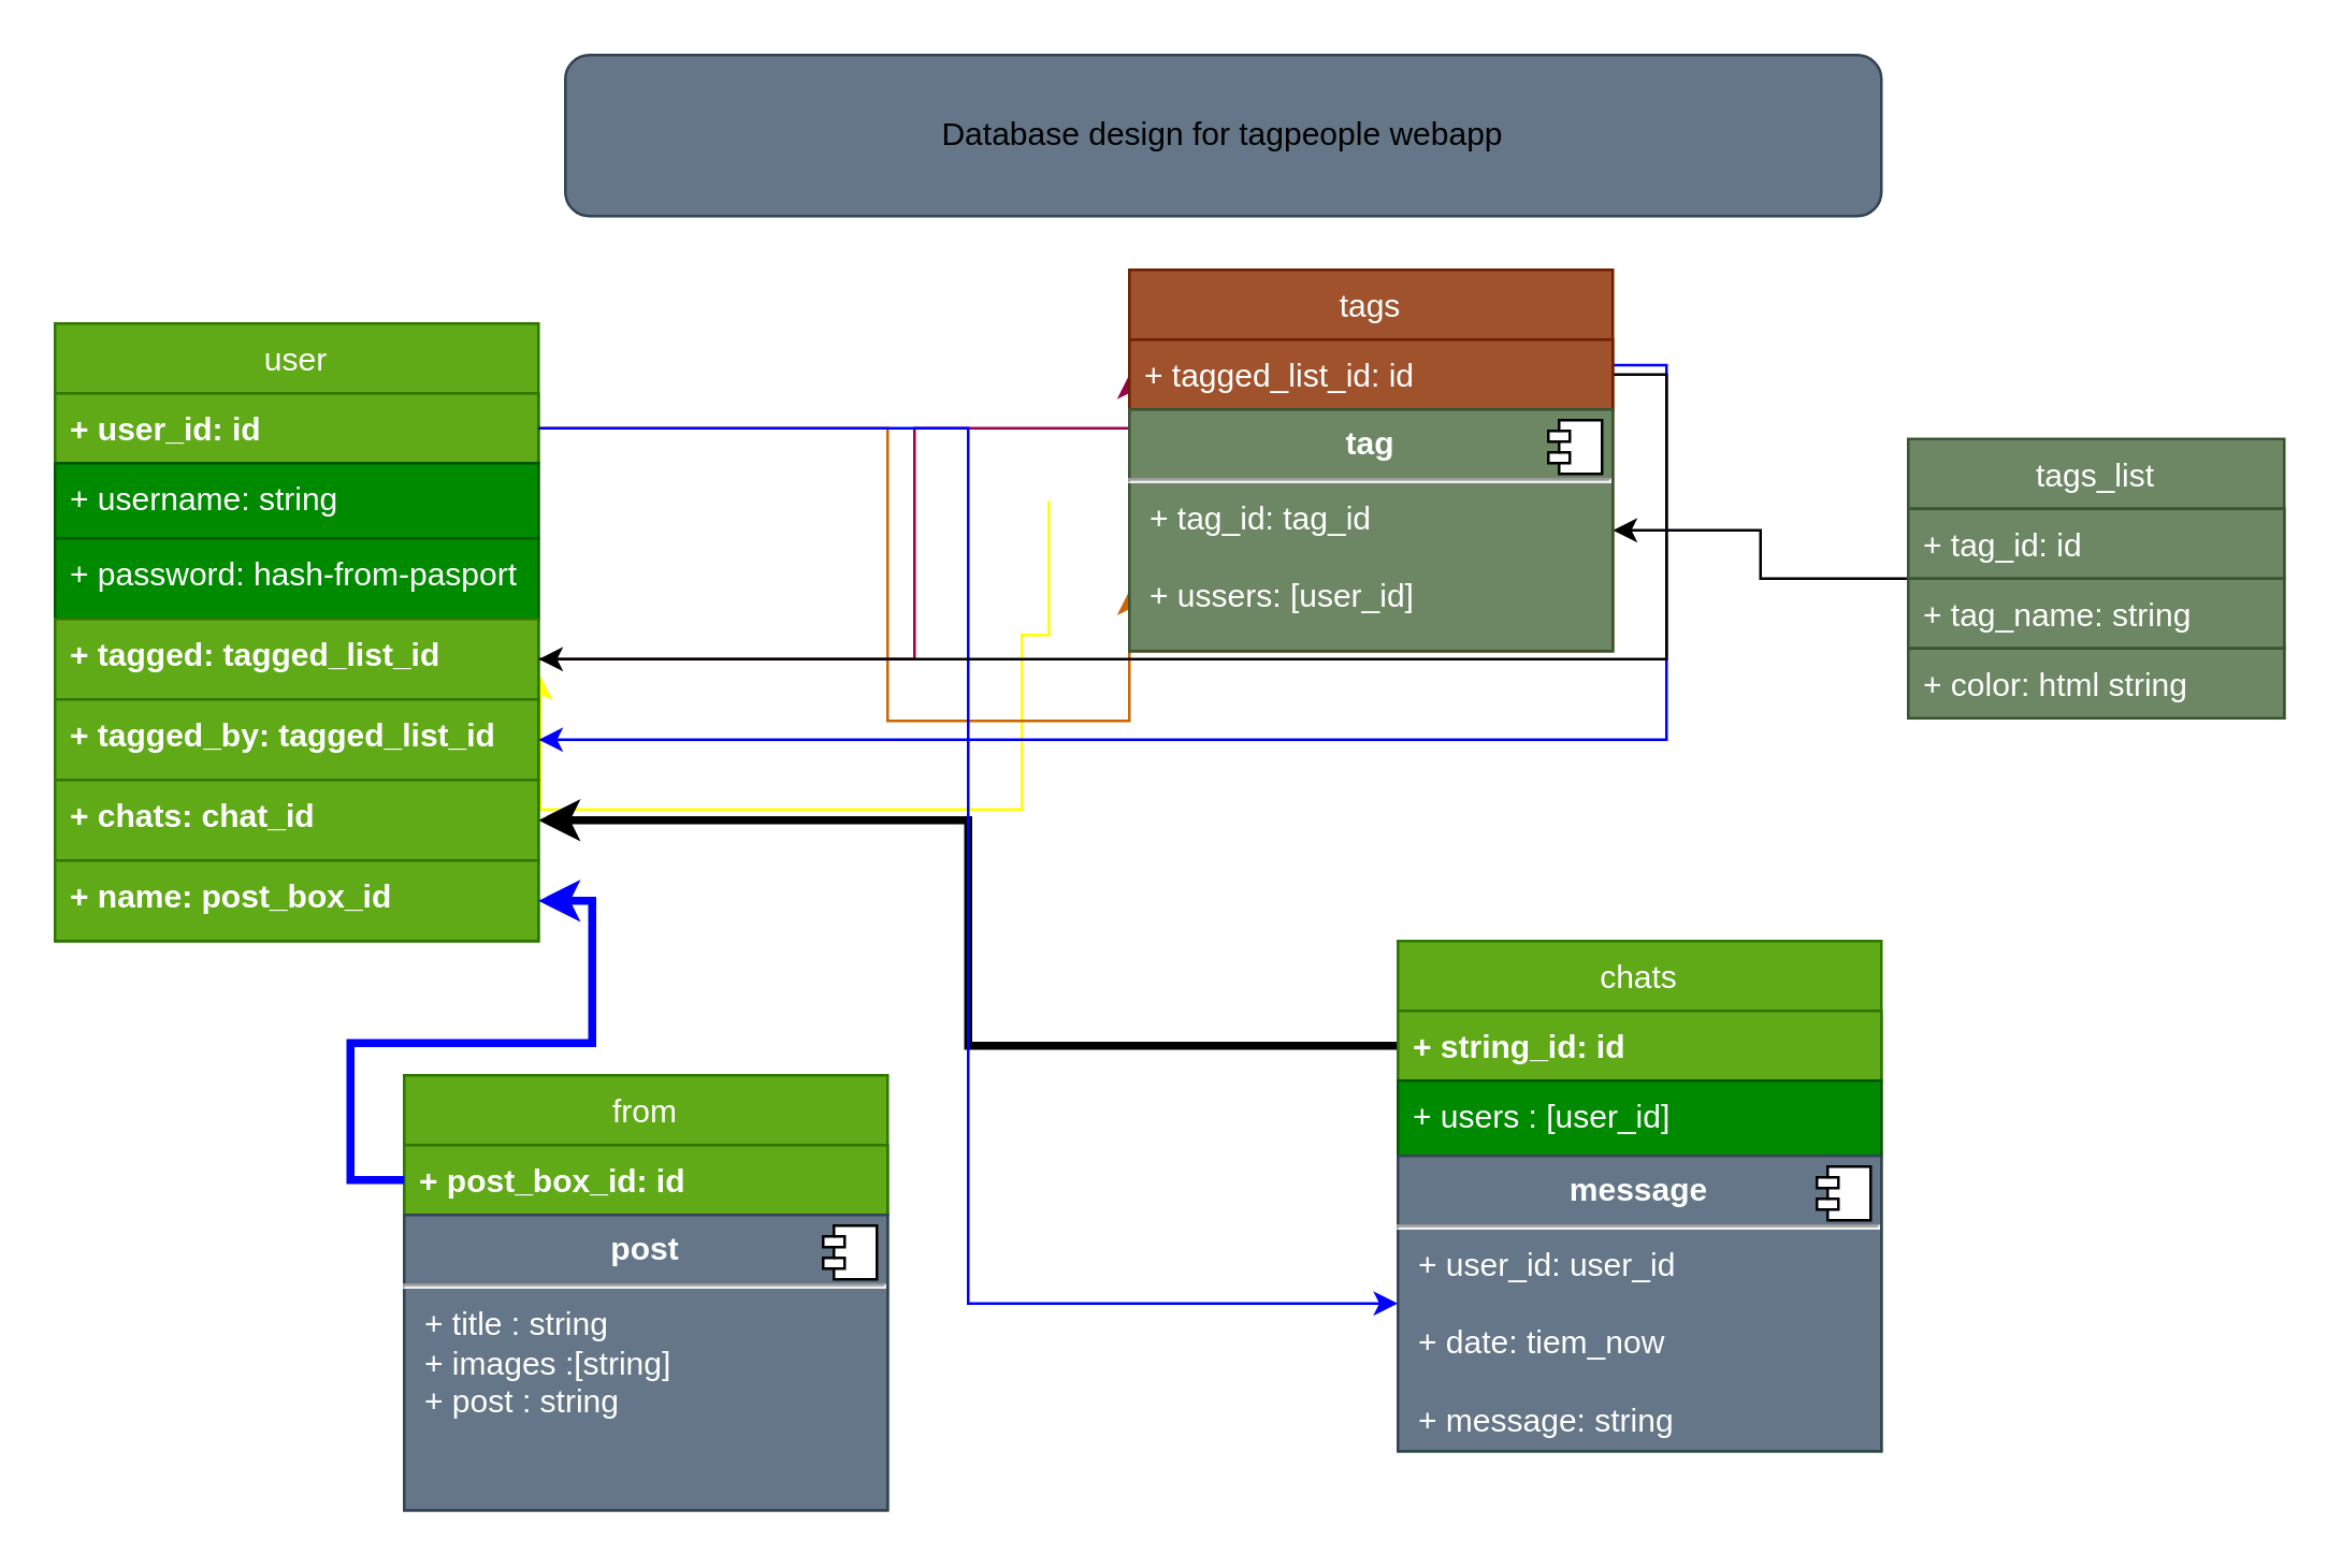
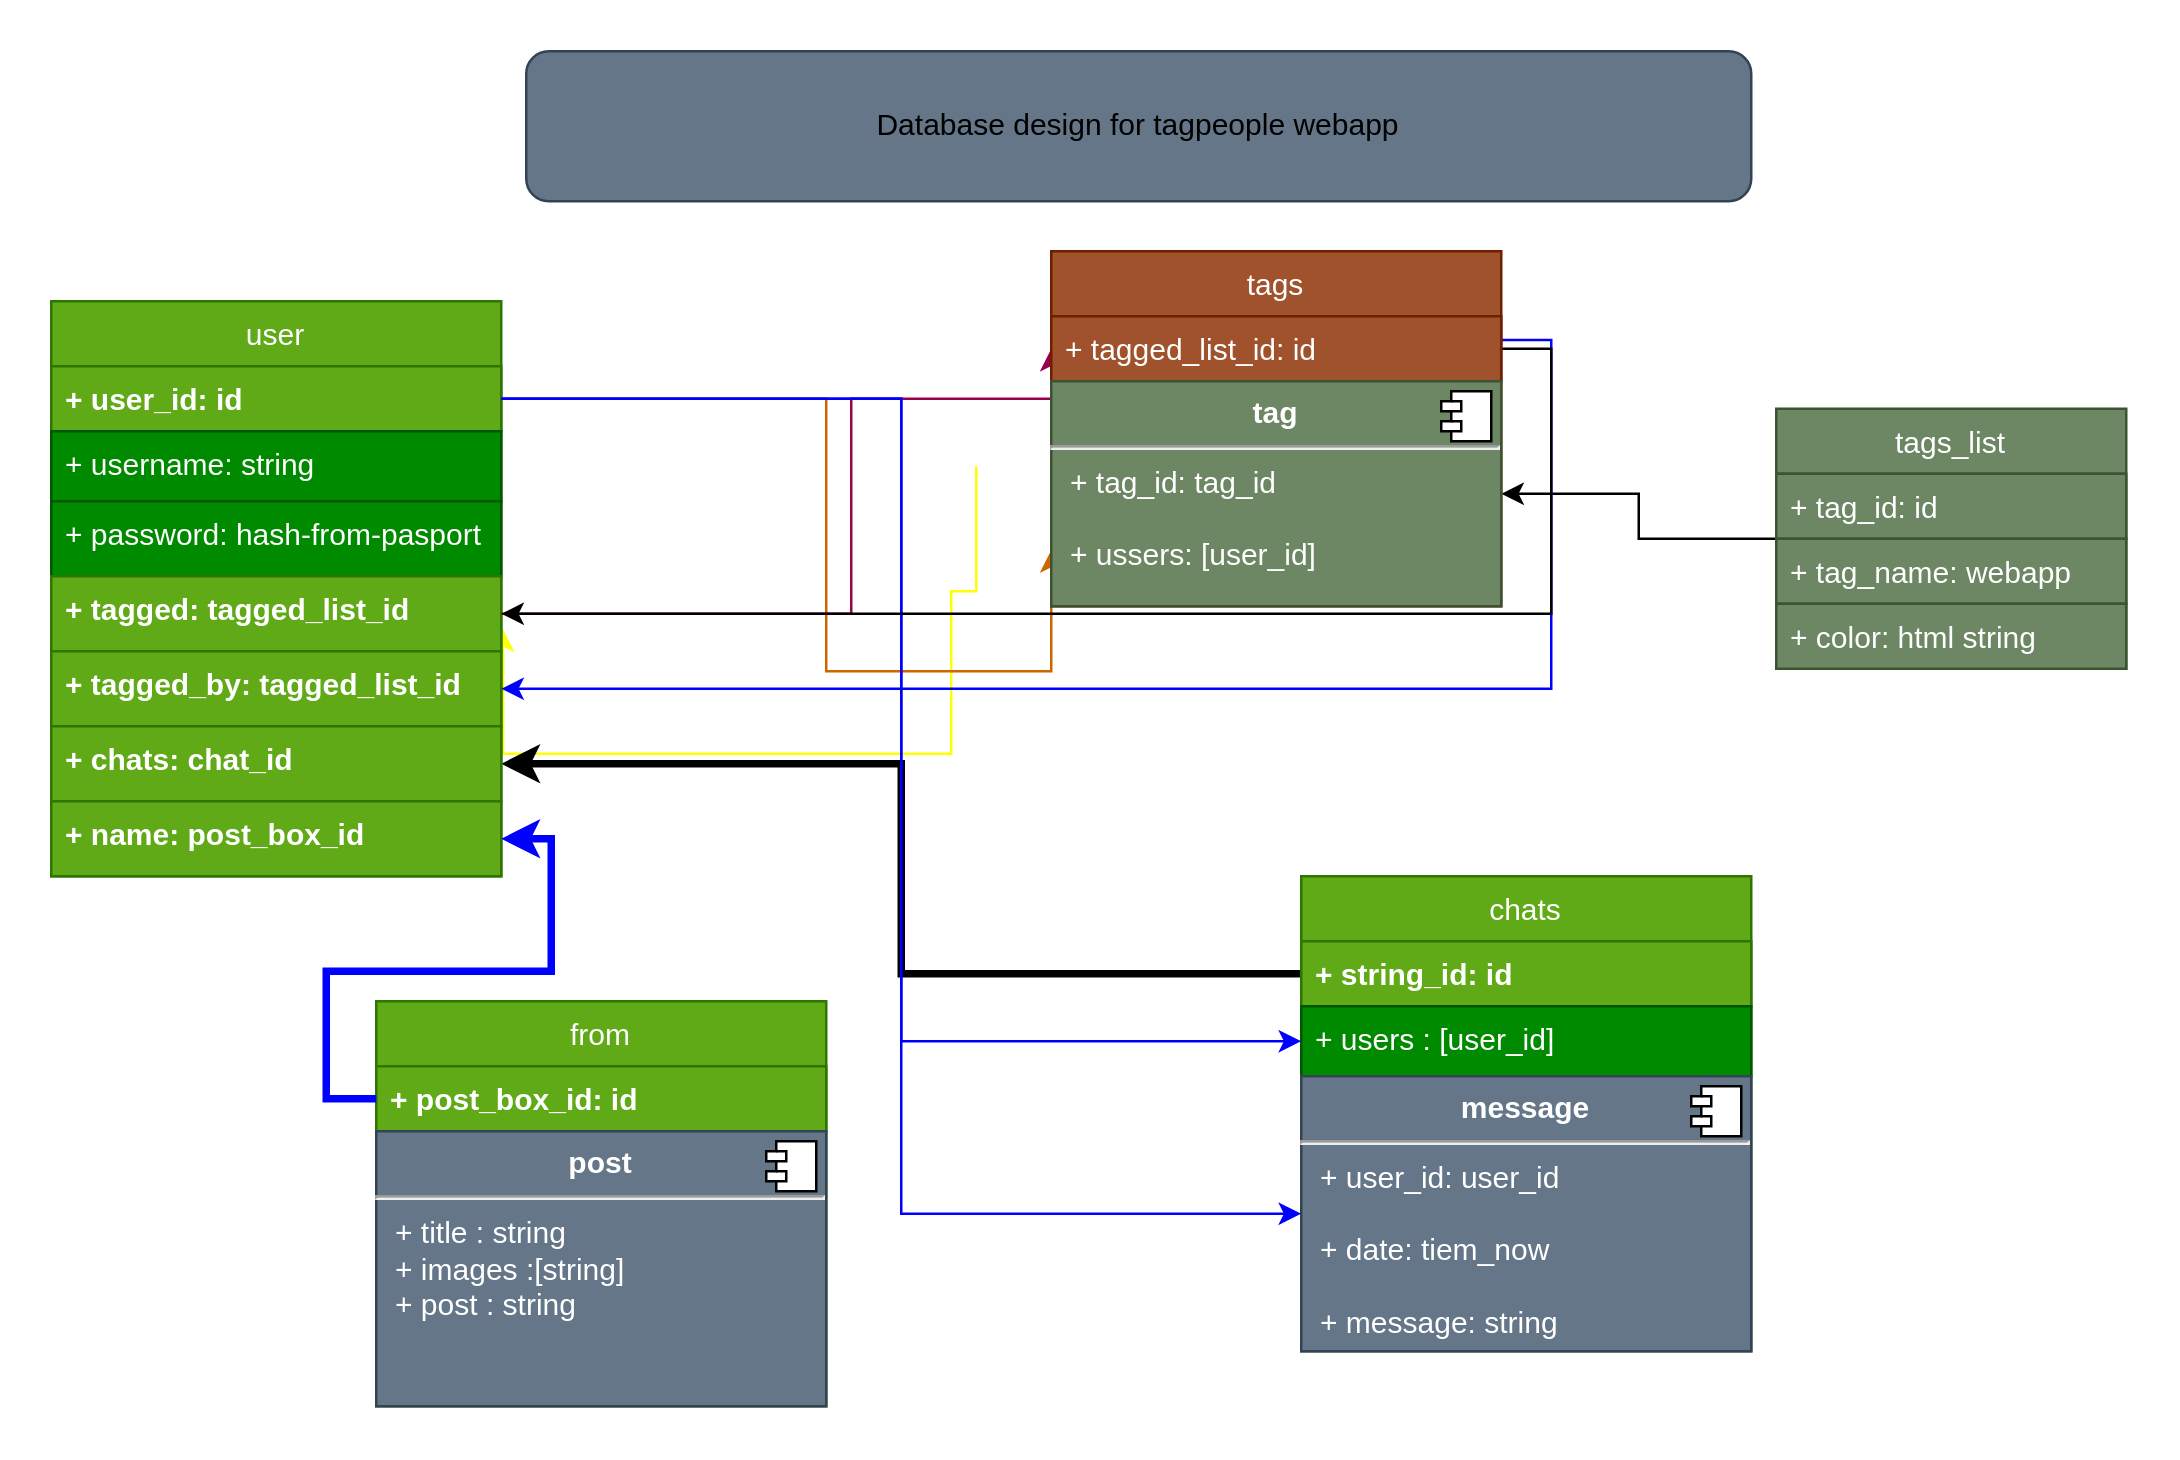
- <mxCell id="32" value="+ tag_name: string" style="text;strokeColor=#3A5431;fillColor=#6d8764;align=left;verticalAlign=top;spacingLeft=4;spacingRight=4;overflow=hidden;rotatable=0;points=[[0,0.5],[1,0.5]];portConstraint=eastwest;fontColor=#ffffff;" parent="30" vertex="1"><mxGeometry y="52" width="140" height="26" as="geometry" /></mxCell>
+ <mxCell id="32" value="+ tag_name: webapp" style="text;strokeColor=#3A5431;fillColor=#6d8764;align=left;verticalAlign=top;spacingLeft=4;spacingRight=4;overflow=hidden;rotatable=0;points=[[0,0.5],[1,0.5]];portConstraint=eastwest;fontColor=#ffffff;" parent="30" vertex="1"><mxGeometry y="52" width="140" height="26" as="geometry" /></mxCell>
+ <mxCell id="23" style="edgeStyle=orthogonalEdgeStyle;rounded=0;orthogonalLoop=1;jettySize=auto;html=1;exitX=1;exitY=0.5;exitDx=0;exitDy=0;strokeColor=#0000FF;" parent="1" source="8" target="20" edge="1"><mxGeometry relative="1" as="geometry" /></mxCell>
